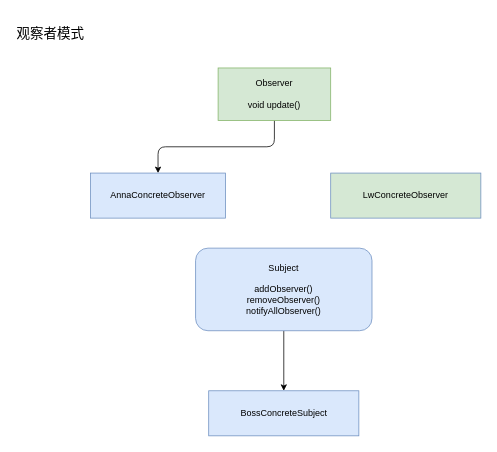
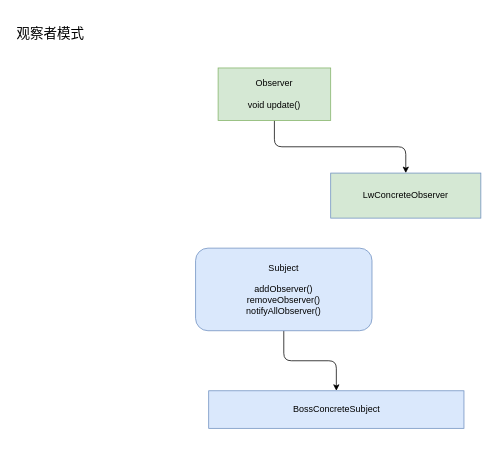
- <mxCell id="2" style="edgeStyle=orthogonalEdgeStyle;rounded=1;orthogonalLoop=1;jettySize=auto;html=1;" edge="1" parent="1" source="4" target="6"><mxGeometry relative="1" as="geometry" /></mxCell>
+ <mxCell id="3" style="edgeStyle=orthogonalEdgeStyle;rounded=1;orthogonalLoop=1;jettySize=auto;html=1;entryX=0.5;entryY=0;entryDx=0;entryDy=0;" edge="1" parent="1" source="4" target="7"><mxGeometry relative="1" as="geometry" /></mxCell>
- <mxCell id="6" value="AnnaConcreteObserver" style="rounded=0;whiteSpace=wrap;html=1;fillColor=#dae8fc;strokeColor=#6c8ebf;" vertex="1" parent="1"><mxGeometry x="120" y="230" width="180" height="60" as="geometry" /></mxCell>
- <mxCell id="10" value="&lt;span&gt;BossConcreteSubject&lt;/span&gt;" style="rounded=0;whiteSpace=wrap;html=1;fillColor=#dae8fc;strokeColor=#6c8ebf;" vertex="1" parent="1"><mxGeometry x="277.5" y="520" width="200" height="60" as="geometry" /></mxCell>
+ <mxCell id="10" value="&lt;span&gt;BossConcreteSubject&lt;/span&gt;" style="rounded=0;whiteSpace=wrap;html=1;fillColor=#dae8fc;strokeColor=#6c8ebf;" vertex="1" parent="1"><mxGeometry x="277.5" y="520" width="340" height="50" as="geometry" /></mxCell>
